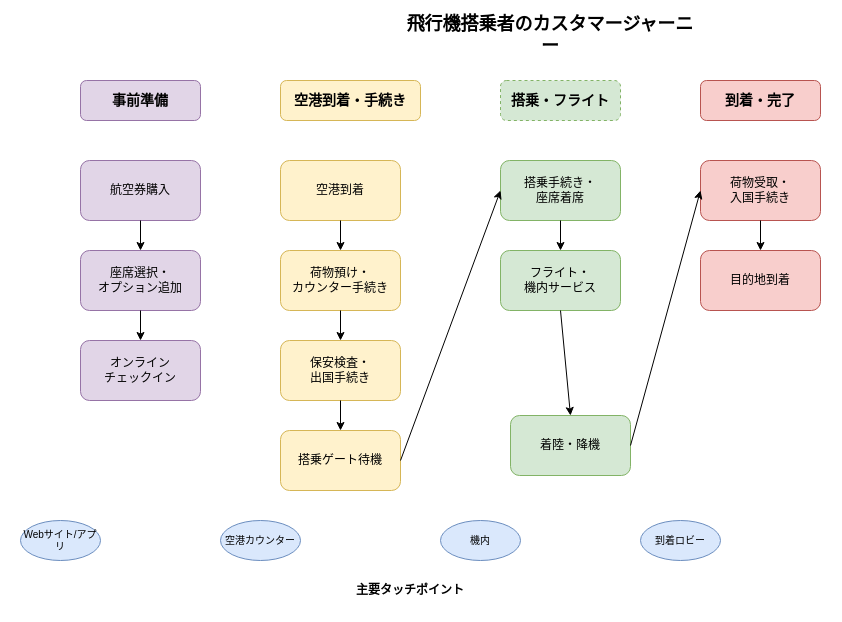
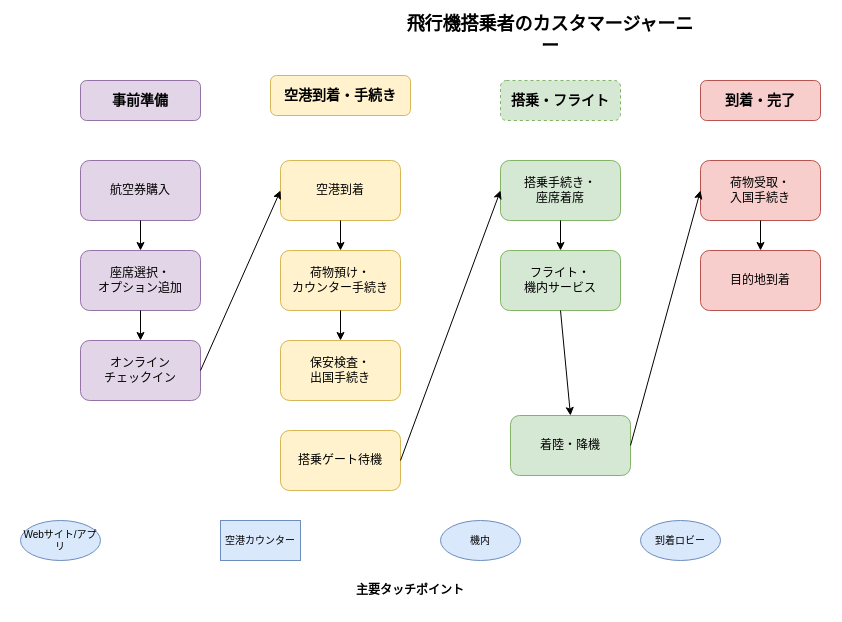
- <mxCell id="4" value="空港到着・手続き" style="rounded=1;whiteSpace=wrap;html=1;fillColor=#fff2cc;strokeColor=#d6b656;fontSize=14;fontStyle=1;" vertex="1" parent="1"><mxGeometry x="280" y="80" width="140" height="40" as="geometry" /></mxCell>
+ <mxCell id="4" value="空港到着・手続き" style="rounded=1;whiteSpace=wrap;html=1;fillColor=#fff2cc;strokeColor=#d6b656;fontSize=14;fontStyle=1;" vertex="1" parent="1"><mxGeometry x="270" y="75" width="140" height="40" as="geometry" /></mxCell>
+ <mxCell id="21" value="" style="endArrow=classic;html=1;rounded=0;exitX=1;exitY=0.5;exitDx=0;exitDy=0;entryX=0;entryY=0.5;entryDx=0;entryDy=0;" edge="1" parent="1" source="9" target="10"><mxGeometry width="50" height="50" relative="1" as="geometry"><mxPoint x="210" y="370" as="sourcePoint" /><mxPoint x="270" y="190" as="targetPoint" /></mxGeometry></mxCell>
- <mxCell id="24" value="" style="endArrow=classic;html=1;rounded=0;exitX=0.5;exitY=1;exitDx=0;exitDy=0;entryX=0.5;entryY=0;entryDx=0;entryDy=0;" edge="1" parent="1" source="12" target="13"><mxGeometry width="50" height="50" relative="1" as="geometry"><mxPoint x="340" y="410" as="sourcePoint" /><mxPoint x="340" y="420" as="targetPoint" /></mxGeometry></mxCell>
- <mxCell id="31" value="空港カウンター" style="ellipse;whiteSpace=wrap;html=1;fillColor=#dae8fc;strokeColor=#6c8ebf;fontSize=10;" vertex="1" parent="1"><mxGeometry x="220" y="520" width="80" height="40" as="geometry" /></mxCell>
+ <mxCell id="31" value="空港カウンター" style="whiteSpace=wrap;html=1;fillColor=#dae8fc;strokeColor=#6c8ebf;fontSize=10;rounded=0;" vertex="1" parent="1"><mxGeometry x="220" y="520" width="80" height="40" as="geometry" /></mxCell>
